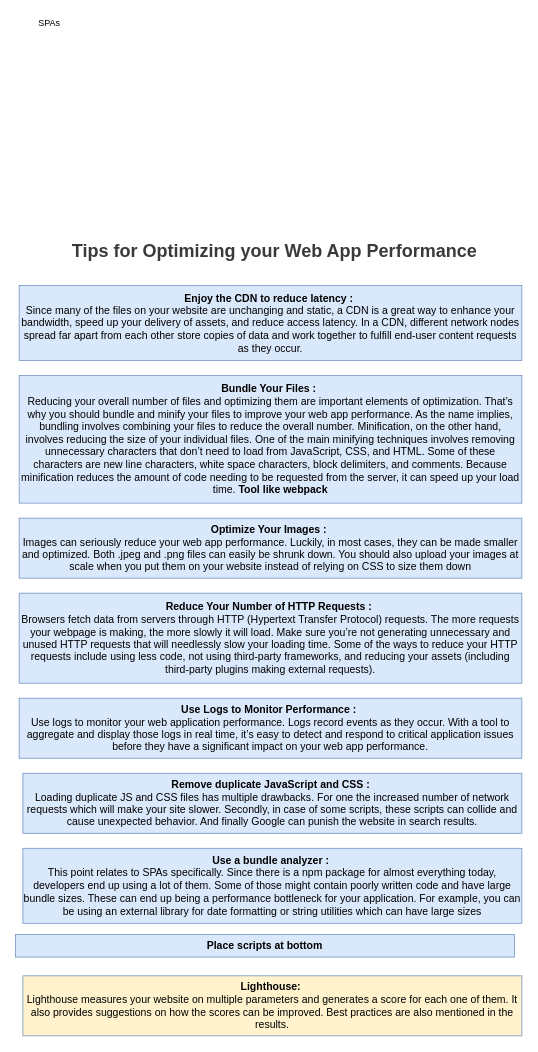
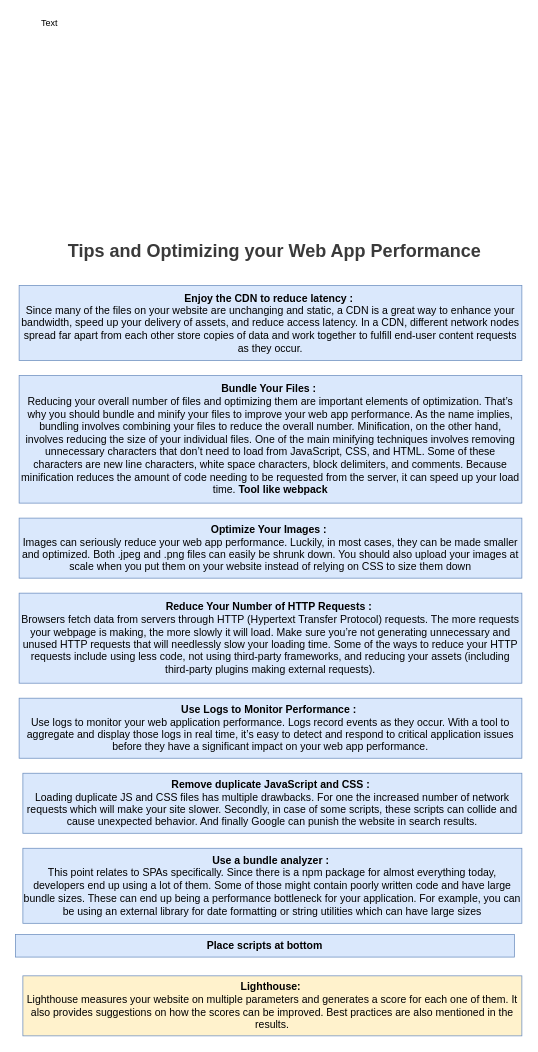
- <mxCell id="12" value="SPAs" style="text;html=1;align=center;verticalAlign=middle;resizable=0;points=[];autosize=1;strokeColor=none;fillColor=none;" vertex="1" parent="1"><mxGeometry x="45" y="20" width="40" height="20" as="geometry" /></mxCell>
+ <mxCell id="12" value="Text" style="text;html=1;align=center;verticalAlign=middle;resizable=0;points=[];autosize=1;strokeColor=none;fillColor=none;" vertex="1" parent="1"><mxGeometry x="45" y="20" width="40" height="20" as="geometry" /></mxCell>
- <mxCell id="2" value="&lt;h1 class=&quot;entry-title&quot; itemprop=&quot;headline&quot; style=&quot;border: 0px ; margin: 0px ; padding: 0px ; line-height: 1.2em ; color: rgb(58 , 58 , 58) ; background-color: rgb(255 , 255 , 255)&quot;&gt;&lt;font style=&quot;font-size: 24px&quot;&gt;Tips for Optimizing your Web App Performance&lt;/font&gt;&lt;/h1&gt;" style="text;html=1;align=center;verticalAlign=middle;resizable=0;points=[];autosize=1;strokeColor=none;fillColor=none;" vertex="1" parent="1"><mxGeometry x="85" y="320" width="560" height="30" as="geometry" /></mxCell>
+ <mxCell id="2" value="&lt;h1 class=&quot;entry-title&quot; itemprop=&quot;headline&quot; style=&quot;border: 0px ; margin: 0px ; padding: 0px ; line-height: 1.2em ; color: rgb(58 , 58 , 58) ; background-color: rgb(255 , 255 , 255)&quot;&gt;&lt;font style=&quot;font-size: 24px&quot;&gt;Tips and Optimizing your Web App Performance&lt;/font&gt;&lt;/h1&gt;" style="text;html=1;align=center;verticalAlign=middle;resizable=0;points=[];autosize=1;strokeColor=none;fillColor=none;" vertex="1" parent="1"><mxGeometry x="85" y="320" width="560" height="30" as="geometry" /></mxCell>
